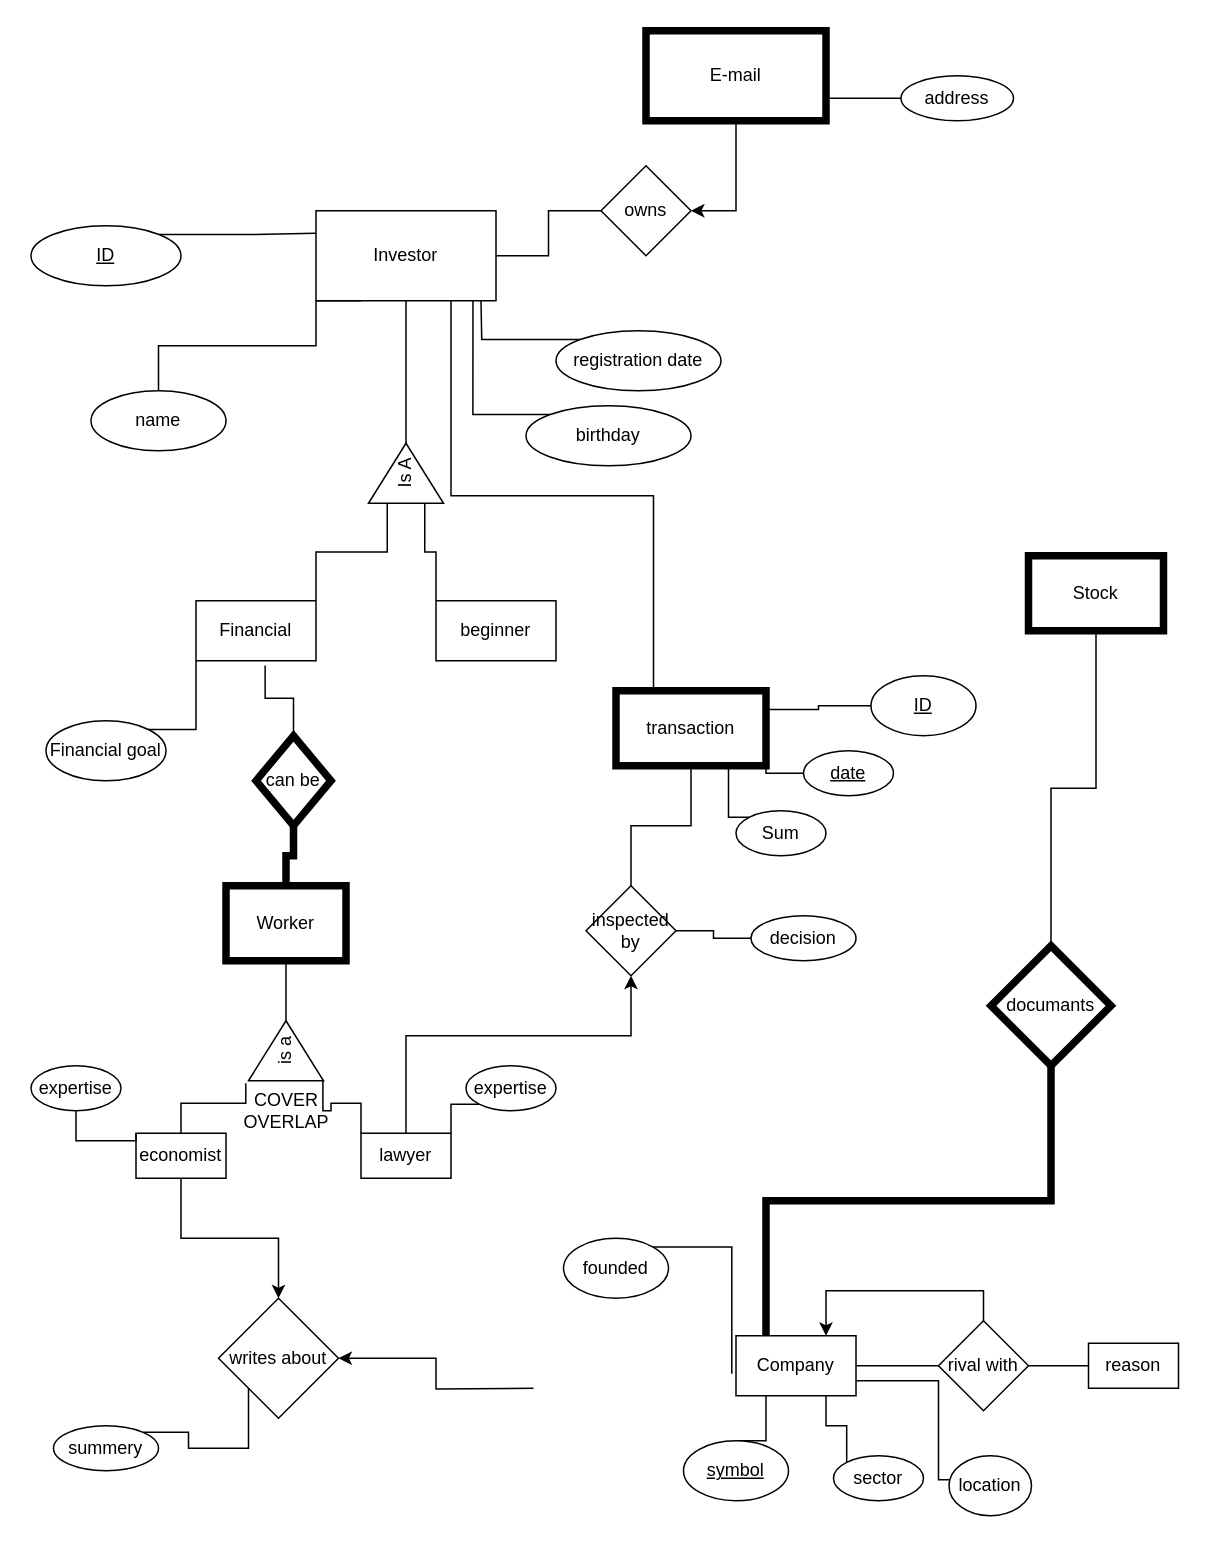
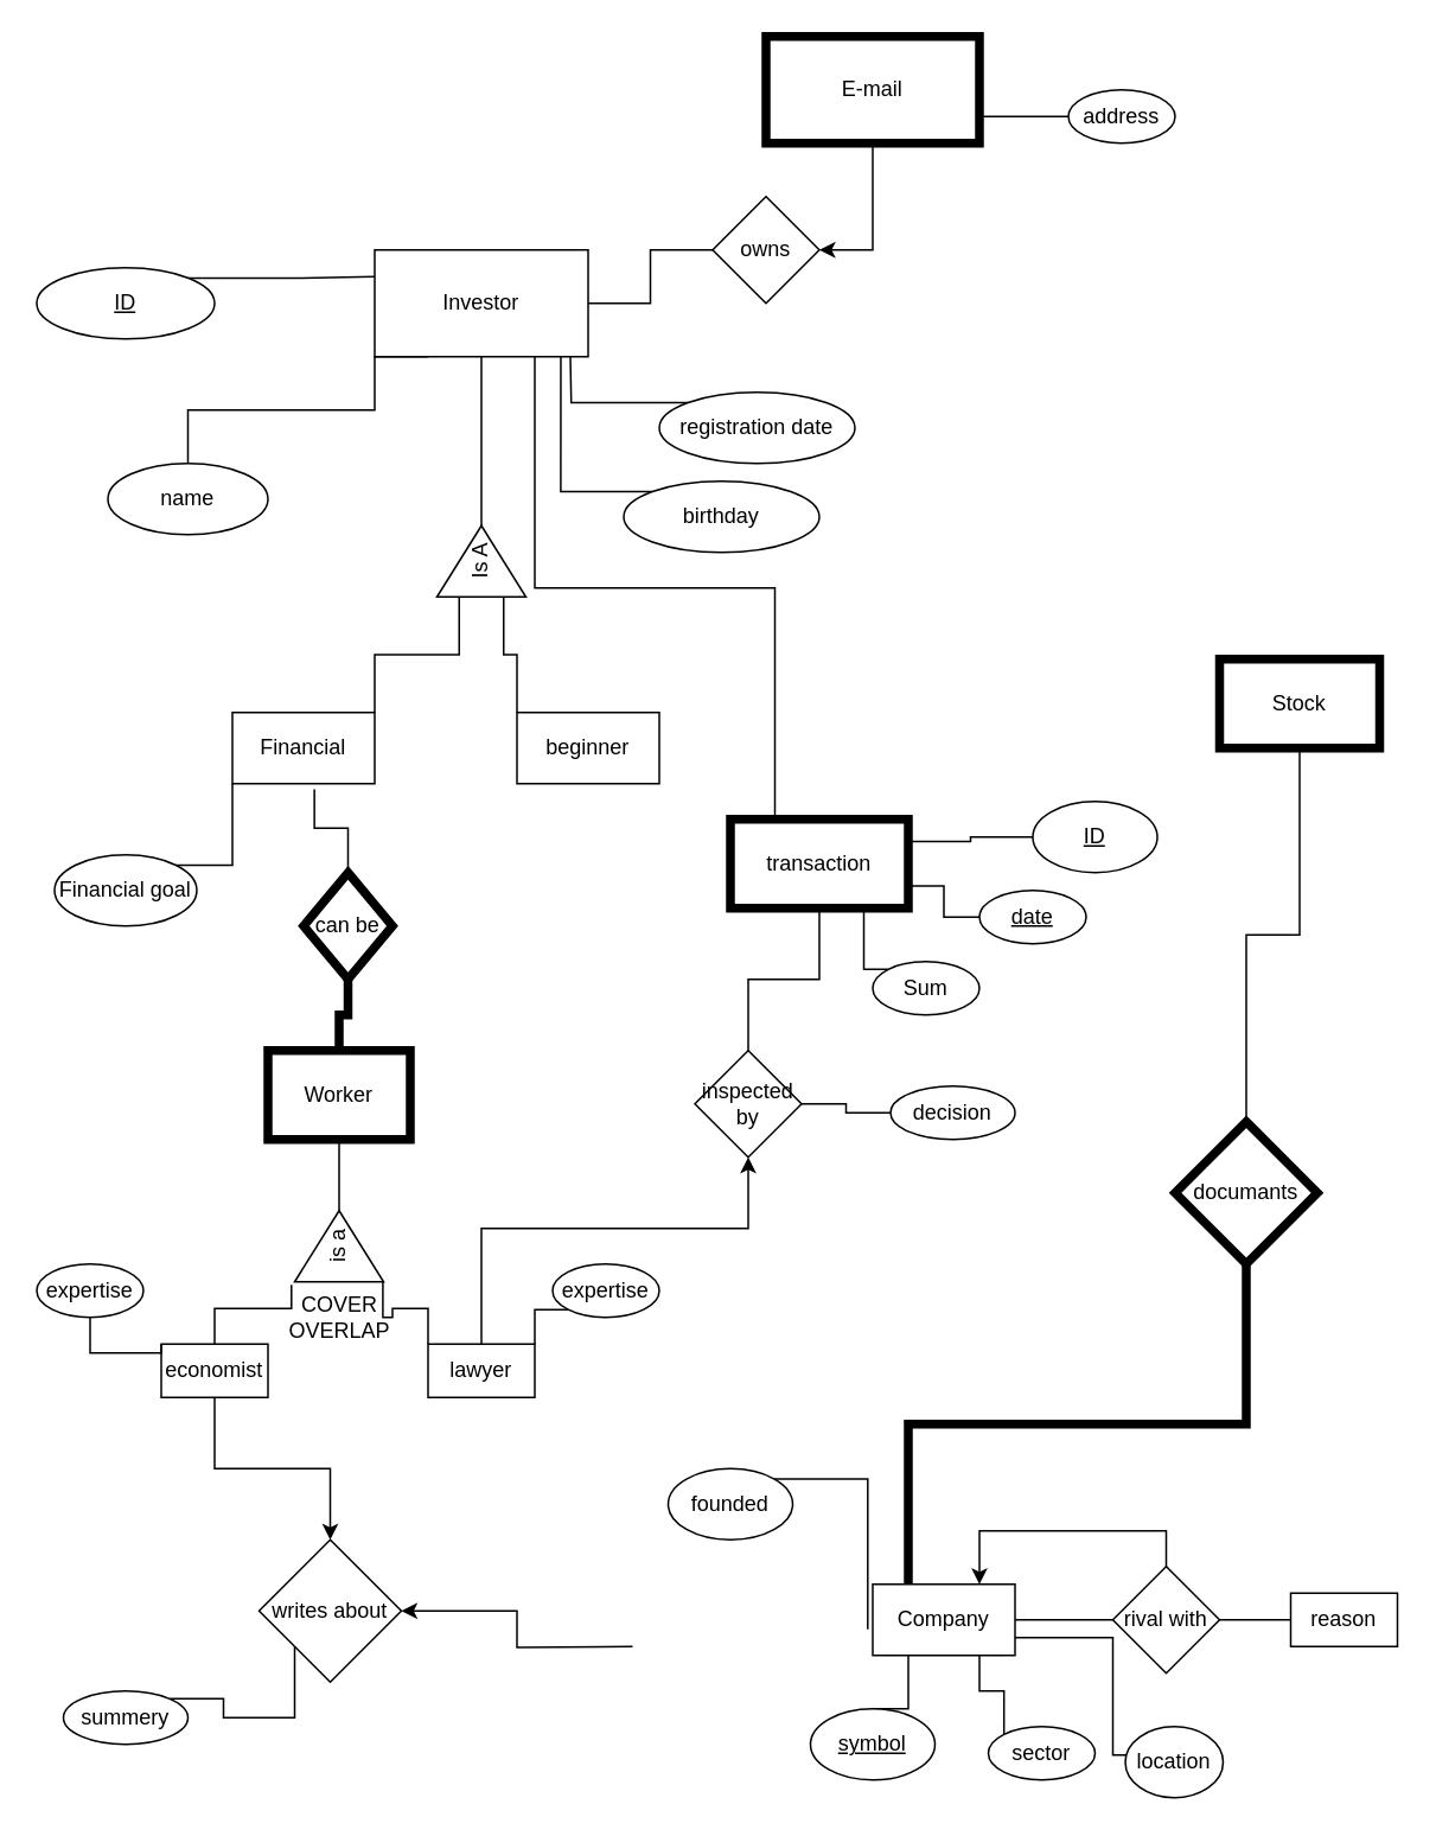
- <mxCell id="16" value="address" style="ellipse;whiteSpace=wrap;html=1;strokeWidth=1;fillColor=#FFFFFF;" vertex="1" parent="1"><mxGeometry x="600" y="50" width="75" height="30" as="geometry" /></mxCell>
+ <mxCell id="16" value="address" style="ellipse;whiteSpace=wrap;html=1;strokeWidth=1;fillColor=#FFFFFF;" vertex="1" parent="1"><mxGeometry x="600" y="50" width="60" height="30" as="geometry" /></mxCell>
- <mxCell id="49" value="&lt;u&gt;date&lt;/u&gt;" style="ellipse;whiteSpace=wrap;html=1;strokeWidth=1;fillColor=#FFFFFF;" vertex="1" parent="1"><mxGeometry x="535" y="500" width="60" height="30" as="geometry" /></mxCell>
+ <mxCell id="49" value="&lt;u&gt;date&lt;/u&gt;" style="ellipse;whiteSpace=wrap;html=1;strokeWidth=1;fillColor=#FFFFFF;" vertex="1" parent="1"><mxGeometry x="550" y="500" width="60" height="30" as="geometry" /></mxCell>
